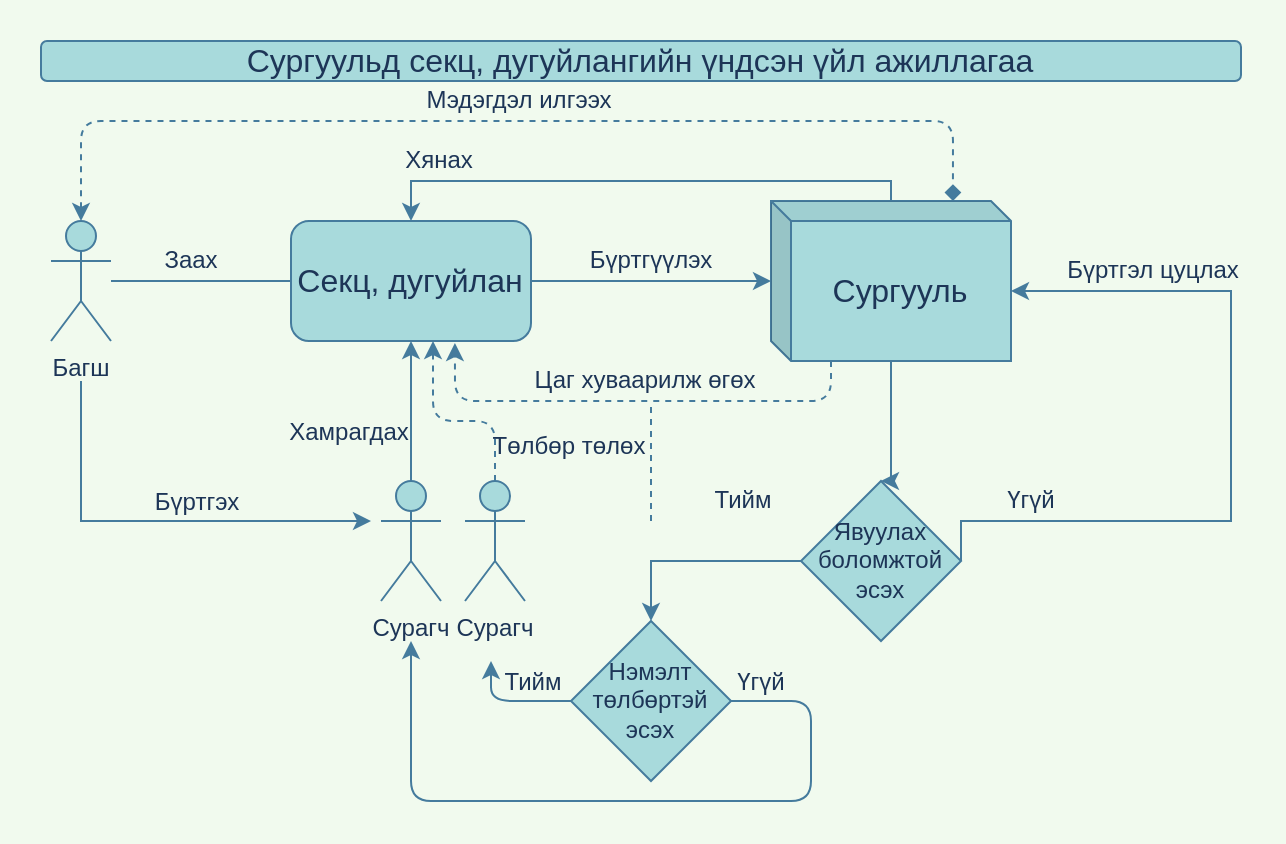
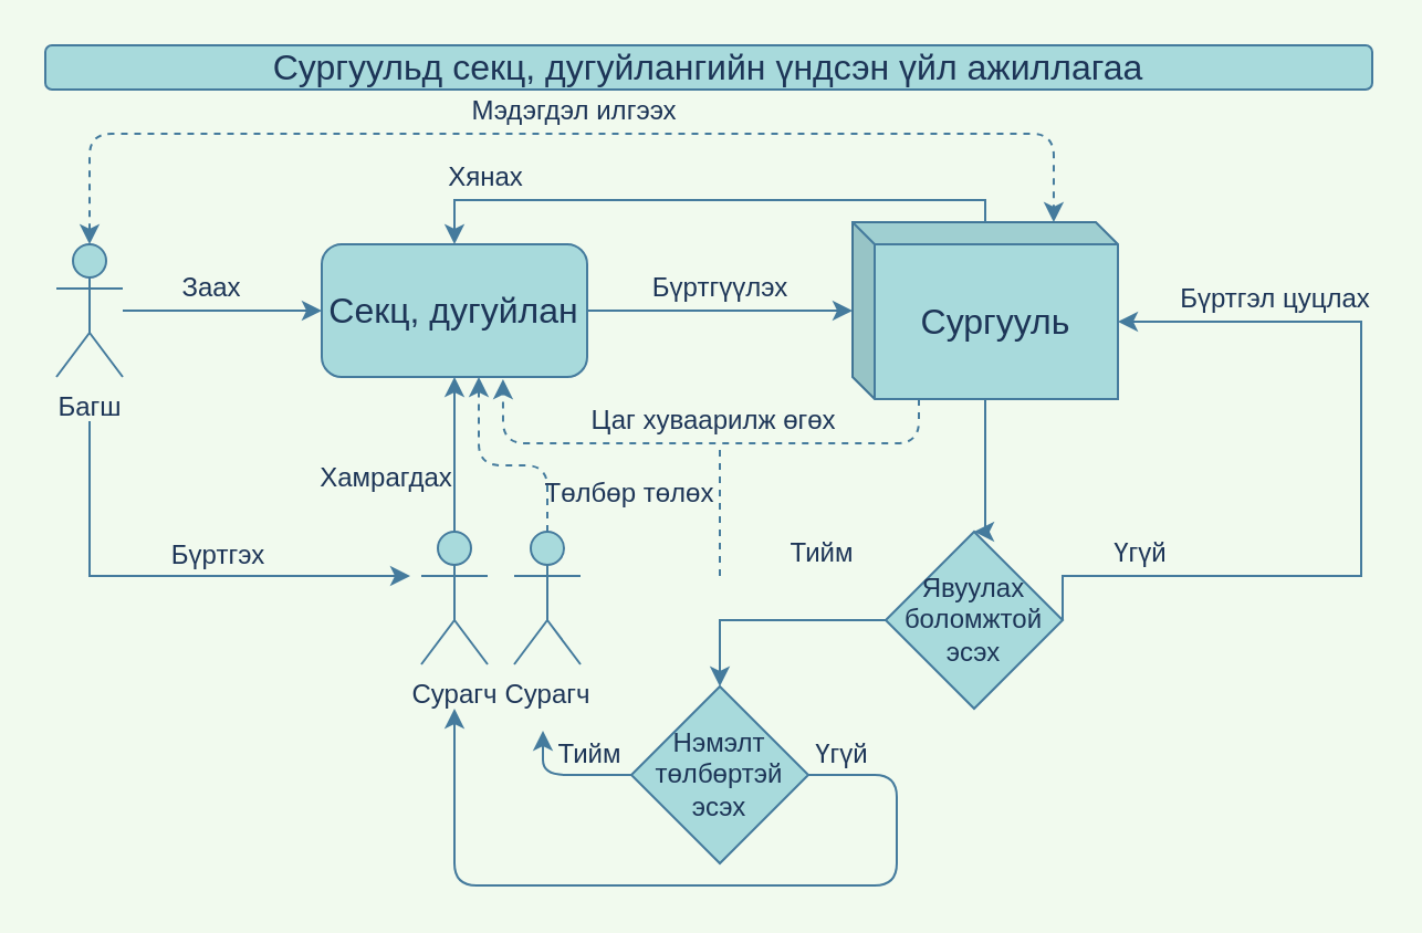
- <mxCell id="26" value="" style="endArrow=diamond;startArrow=classic;html=1;entryX=0.758;entryY=0;entryDx=0;entryDy=0;entryPerimeter=0;exitX=0.5;exitY=0;exitDx=0;exitDy=0;exitPerimeter=0;dashed=1;labelBackgroundColor=#F1FAEE;strokeColor=#457B9D;fontColor=#1D3557;" edge="1" parent="1" source="8" target="5"><mxGeometry width="50" height="50" relative="1" as="geometry"><mxPoint x="45" y="100" as="sourcePoint" /><mxPoint x="335" y="100" as="targetPoint" /><Array as="points"><mxPoint x="40" y="60" /><mxPoint x="476" y="60" /></Array></mxGeometry></mxCell>
+ <mxCell id="26" value="" style="endArrow=classic;startArrow=classic;html=1;entryX=0.758;entryY=0;entryDx=0;entryDy=0;entryPerimeter=0;exitX=0.5;exitY=0;exitDx=0;exitDy=0;exitPerimeter=0;dashed=1;labelBackgroundColor=#F1FAEE;strokeColor=#457B9D;fontColor=#1D3557;" edge="1" parent="1" source="8" target="5"><mxGeometry width="50" height="50" relative="1" as="geometry"><mxPoint x="45" y="100" as="sourcePoint" /><mxPoint x="335" y="100" as="targetPoint" /><Array as="points"><mxPoint x="40" y="60" /><mxPoint x="476" y="60" /></Array></mxGeometry></mxCell>
- <mxCell id="6" style="edgeStyle=orthogonalEdgeStyle;rounded=0;orthogonalLoop=1;jettySize=auto;html=1;entryX=0;entryY=0.5;entryDx=0;entryDy=0;labelBackgroundColor=#F1FAEE;strokeColor=#457B9D;fontColor=#1D3557;endArrow=none;" edge="1" parent="1" source="8" target="12"><mxGeometry relative="1" as="geometry" /></mxCell>
+ <mxCell id="6" style="edgeStyle=orthogonalEdgeStyle;rounded=0;orthogonalLoop=1;jettySize=auto;html=1;entryX=0;entryY=0.5;entryDx=0;entryDy=0;labelBackgroundColor=#F1FAEE;strokeColor=#457B9D;fontColor=#1D3557;" edge="1" parent="1" source="8" target="12"><mxGeometry relative="1" as="geometry" /></mxCell>
